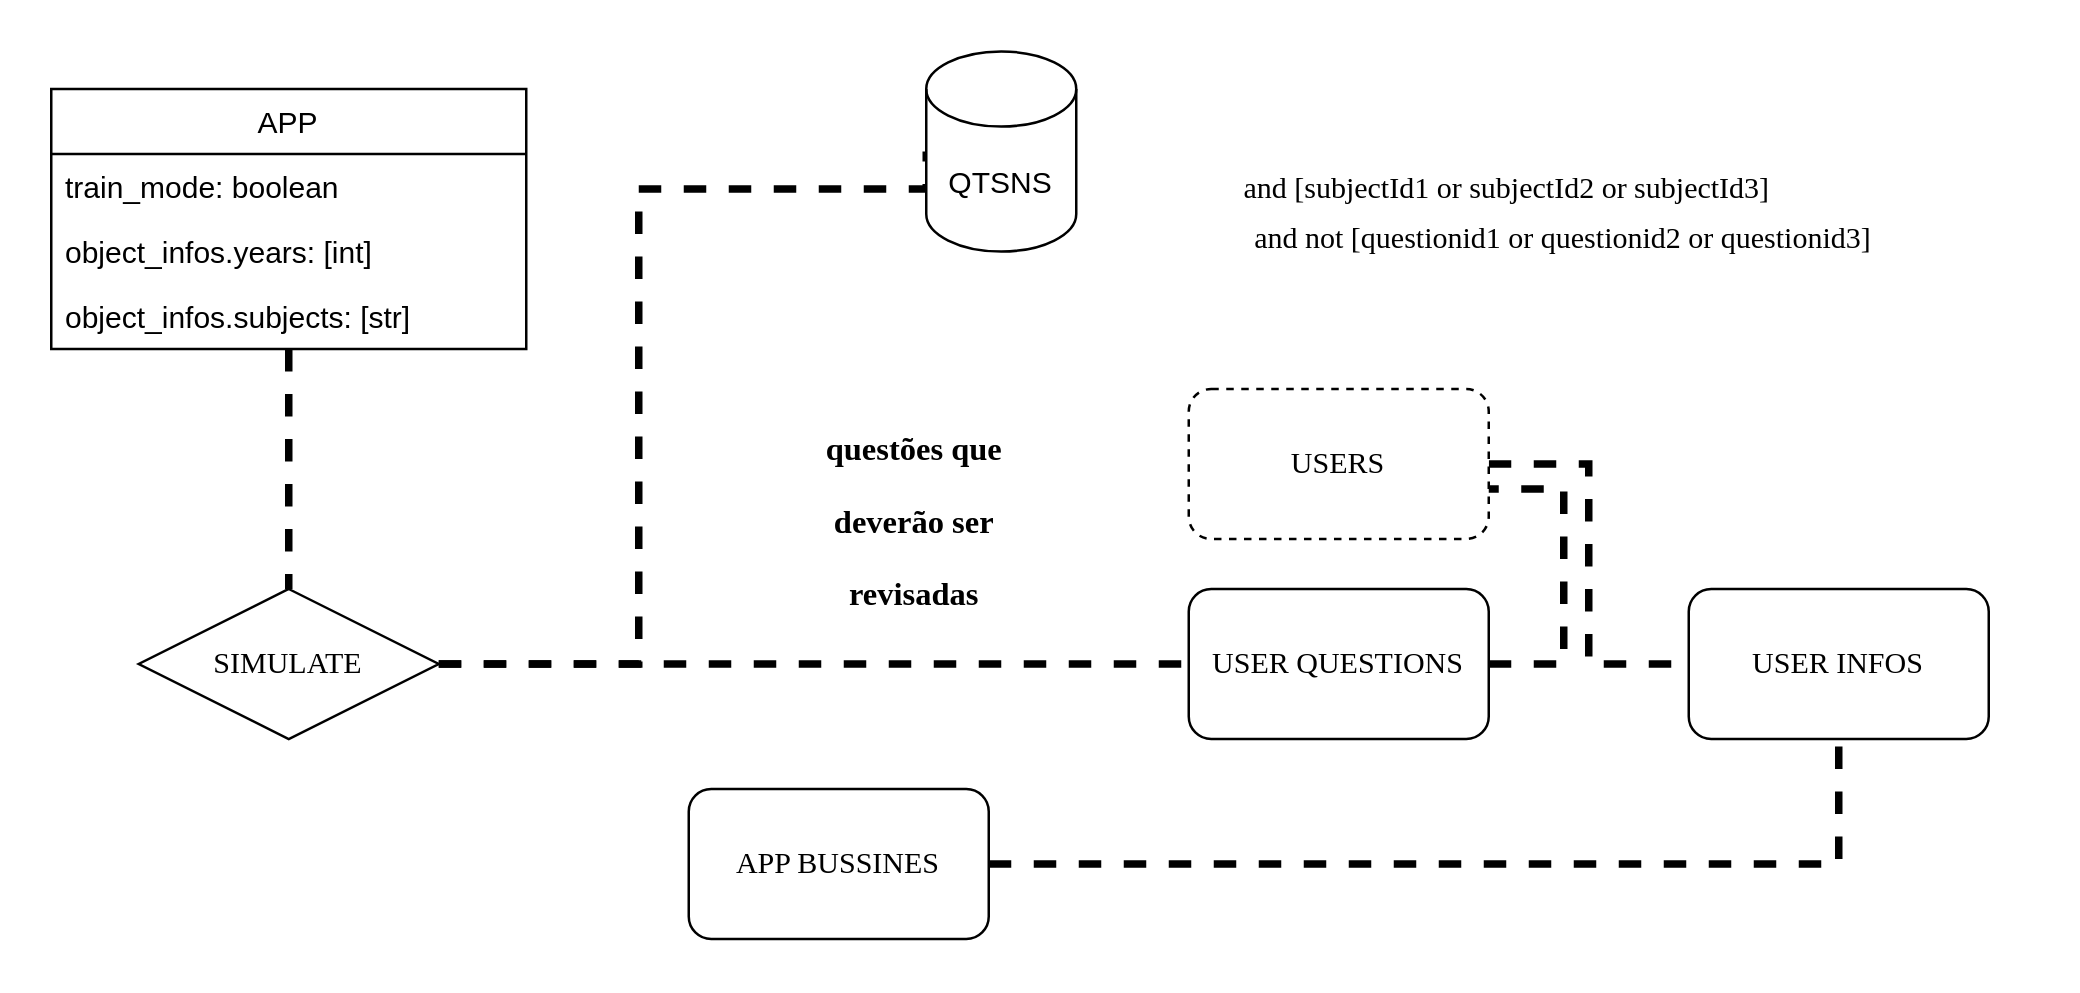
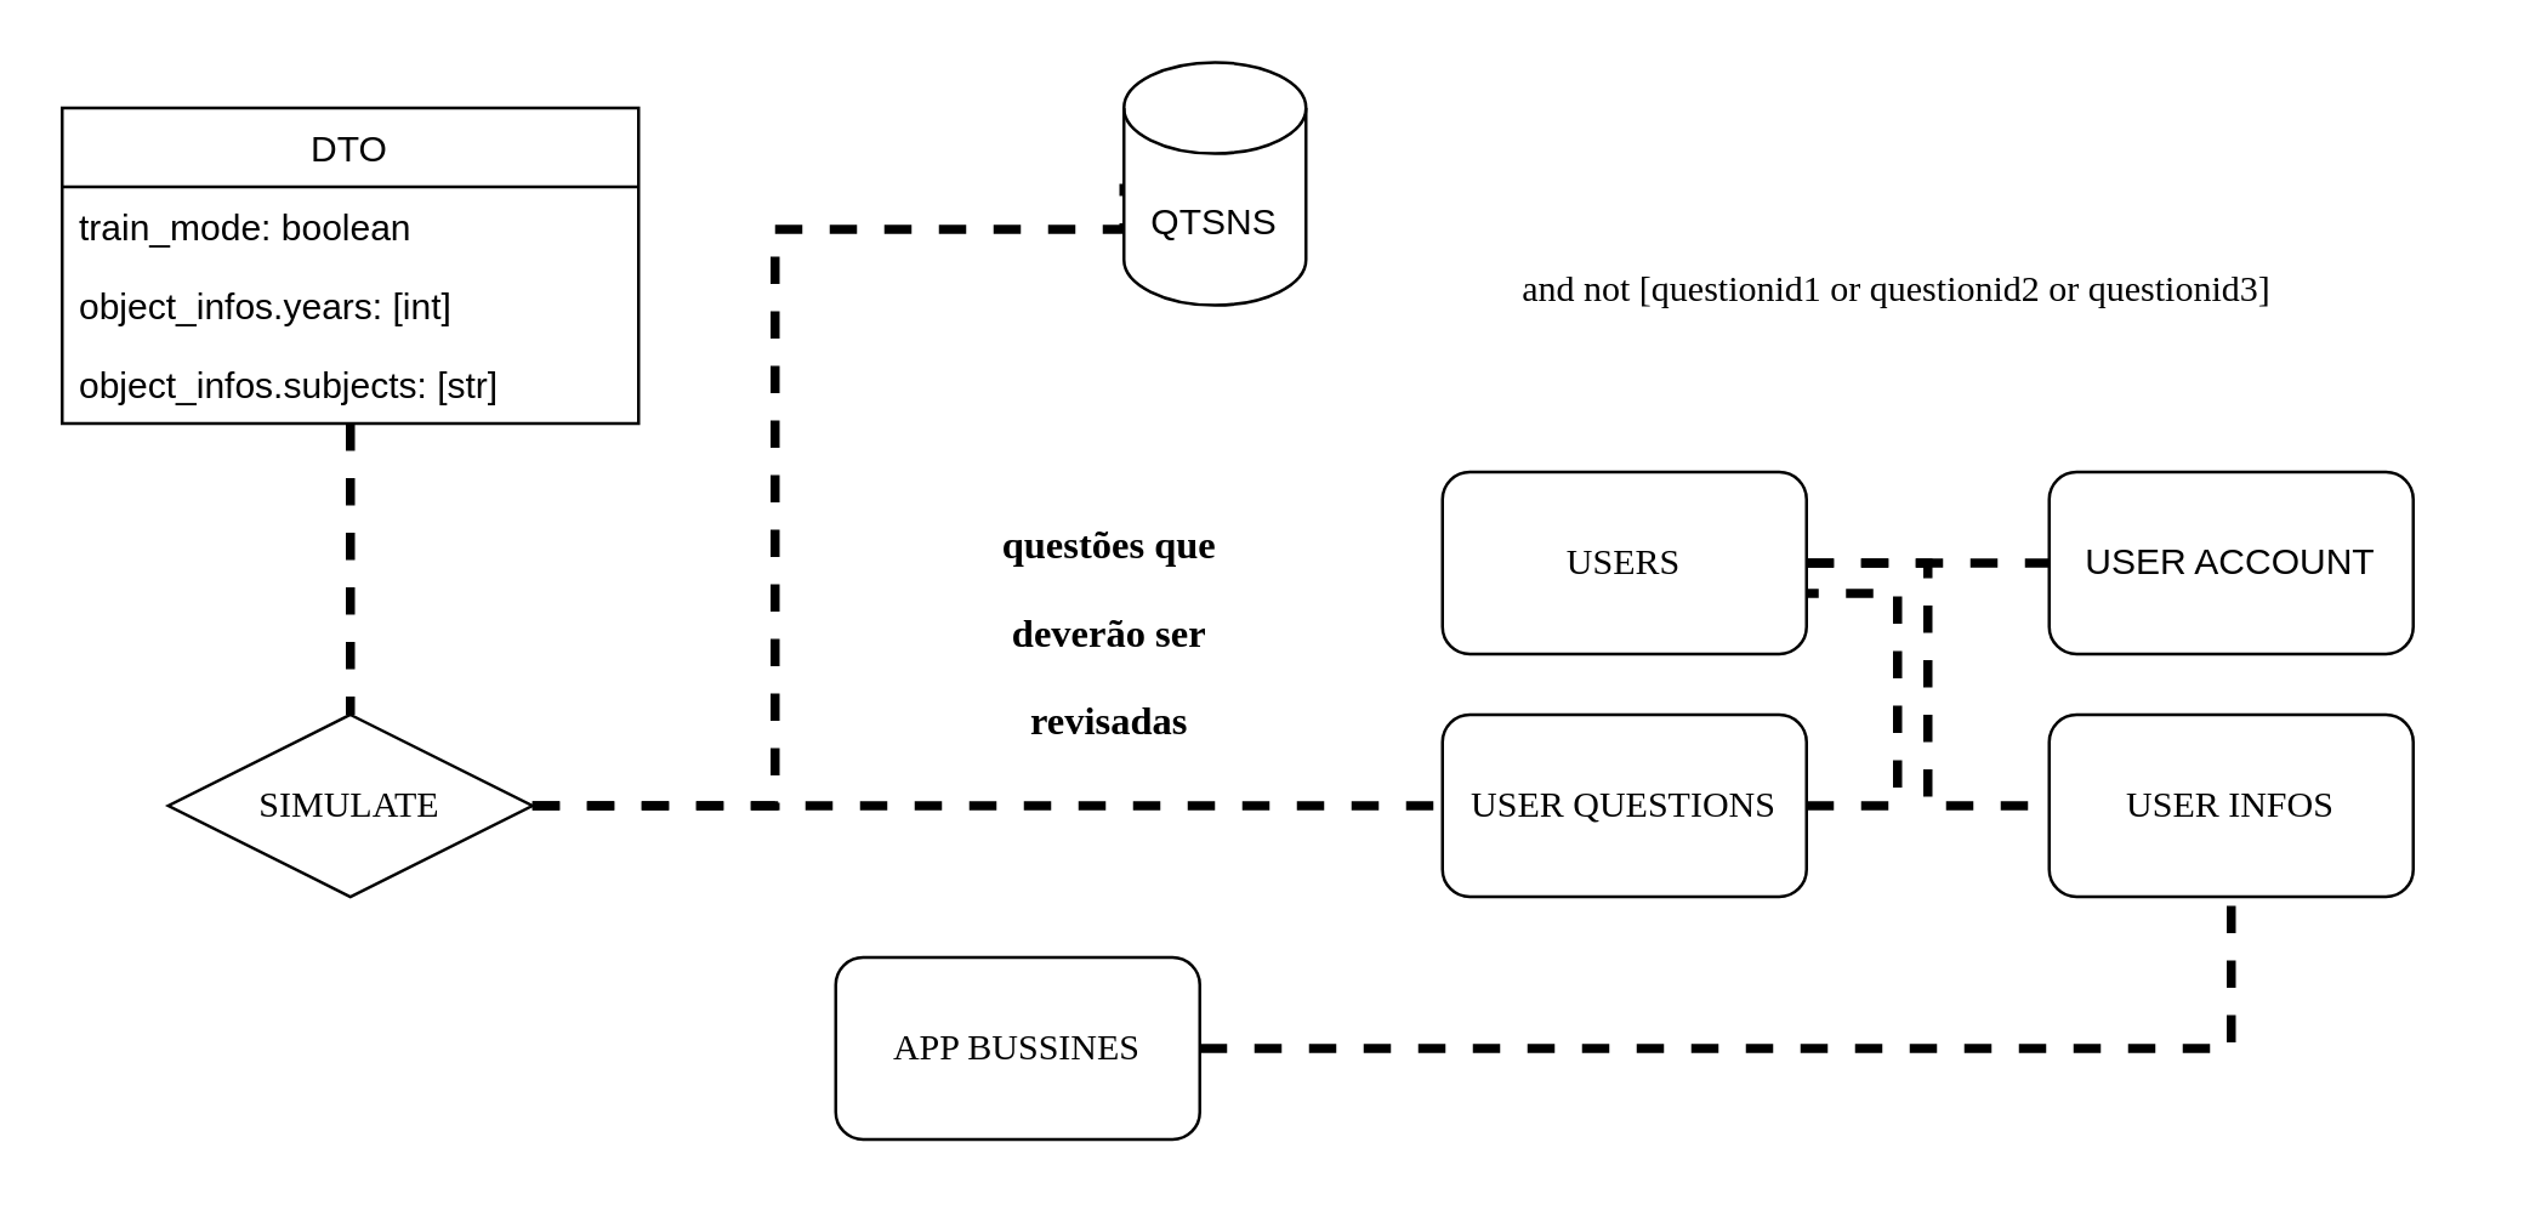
- <mxCell id="6" value="APP" style="swimlane;fontStyle=0;childLayout=stackLayout;horizontal=1;startSize=26;horizontalStack=0;resizeParent=1;resizeParentMax=0;resizeLast=0;collapsible=1;marginBottom=0;" vertex="1" parent="1"><mxGeometry x="20" y="35" width="190" height="104" as="geometry"><mxRectangle x="5" y="30" width="50" height="26" as="alternateBounds" /></mxGeometry></mxCell>
+ <mxCell id="6" value="DTO" style="swimlane;fontStyle=0;childLayout=stackLayout;horizontal=1;startSize=26;horizontalStack=0;resizeParent=1;resizeParentMax=0;resizeLast=0;collapsible=1;marginBottom=0;" vertex="1" parent="1"><mxGeometry x="20" y="35" width="190" height="104" as="geometry"><mxRectangle x="5" y="30" width="50" height="26" as="alternateBounds" /></mxGeometry></mxCell>
- <mxCell id="10" value="and [subjectId1 or subjectId2&amp;nbsp;or subjectId3]" style="text;html=1;strokeColor=none;fillColor=none;align=center;verticalAlign=middle;whiteSpace=wrap;rounded=0;fontFamily=Fira Code;fontSource=https%3A%2F%2Ffonts.googleapis.com%2Fcss%3Ffamily%3DFira%2BCode;" vertex="1" parent="1"><mxGeometry x="440" y="65" width="325" height="20" as="geometry" /></mxCell>
- <mxCell id="15" value="&lt;font face=&quot;Fira Code&quot; data-font-src=&quot;https://fonts.googleapis.com/css?family=Fira+Code&quot;&gt;USERS&lt;/font&gt;" style="rounded=1;whiteSpace=wrap;html=1;dashed=1;" vertex="1" parent="1"><mxGeometry x="475" y="155" width="120" height="60" as="geometry" /></mxCell>
+ <mxCell id="15" value="&lt;font face=&quot;Fira Code&quot; data-font-src=&quot;https://fonts.googleapis.com/css?family=Fira+Code&quot;&gt;USERS&lt;/font&gt;" style="rounded=1;whiteSpace=wrap;html=1;" vertex="1" parent="1"><mxGeometry x="475" y="155" width="120" height="60" as="geometry" /></mxCell>
+ <mxCell id="13" value="" style="edgeStyle=orthogonalEdgeStyle;rounded=0;orthogonalLoop=1;jettySize=auto;html=1;dashed=1;endArrow=none;endFill=0;strokeWidth=3;" edge="1" parent="1" source="15" target="16"><mxGeometry relative="1" as="geometry" /></mxCell>
+ <mxCell id="16" value="USER ACCOUNT" style="whiteSpace=wrap;html=1;rounded=1;" vertex="1" parent="1"><mxGeometry x="675" y="155" width="120" height="60" as="geometry" /></mxCell>
